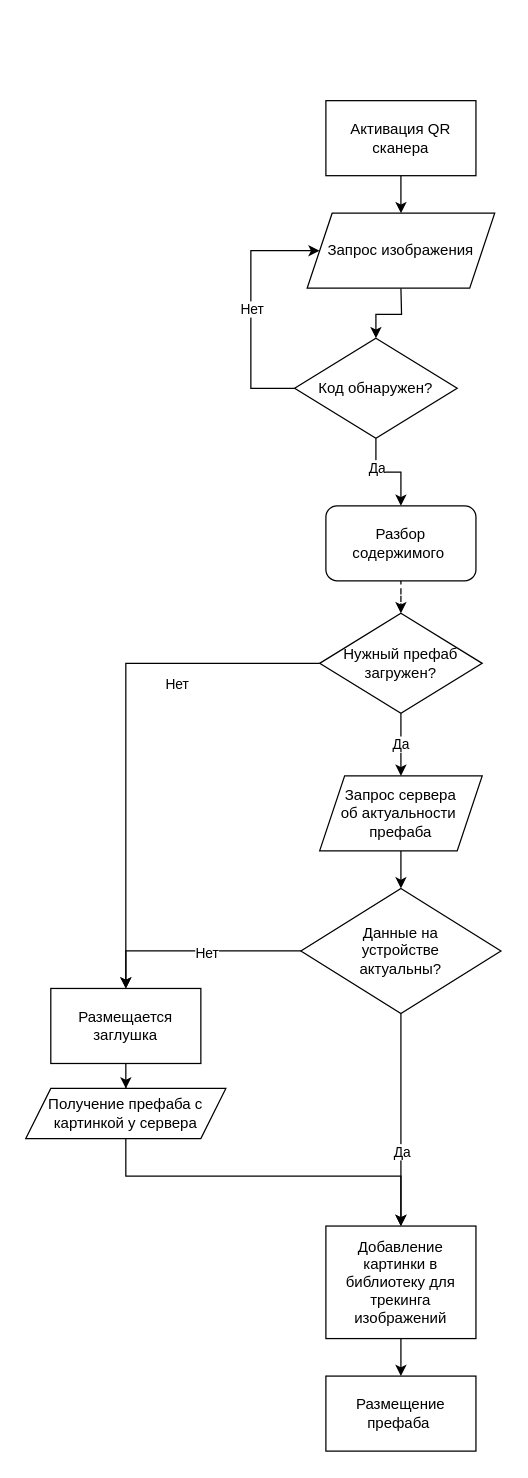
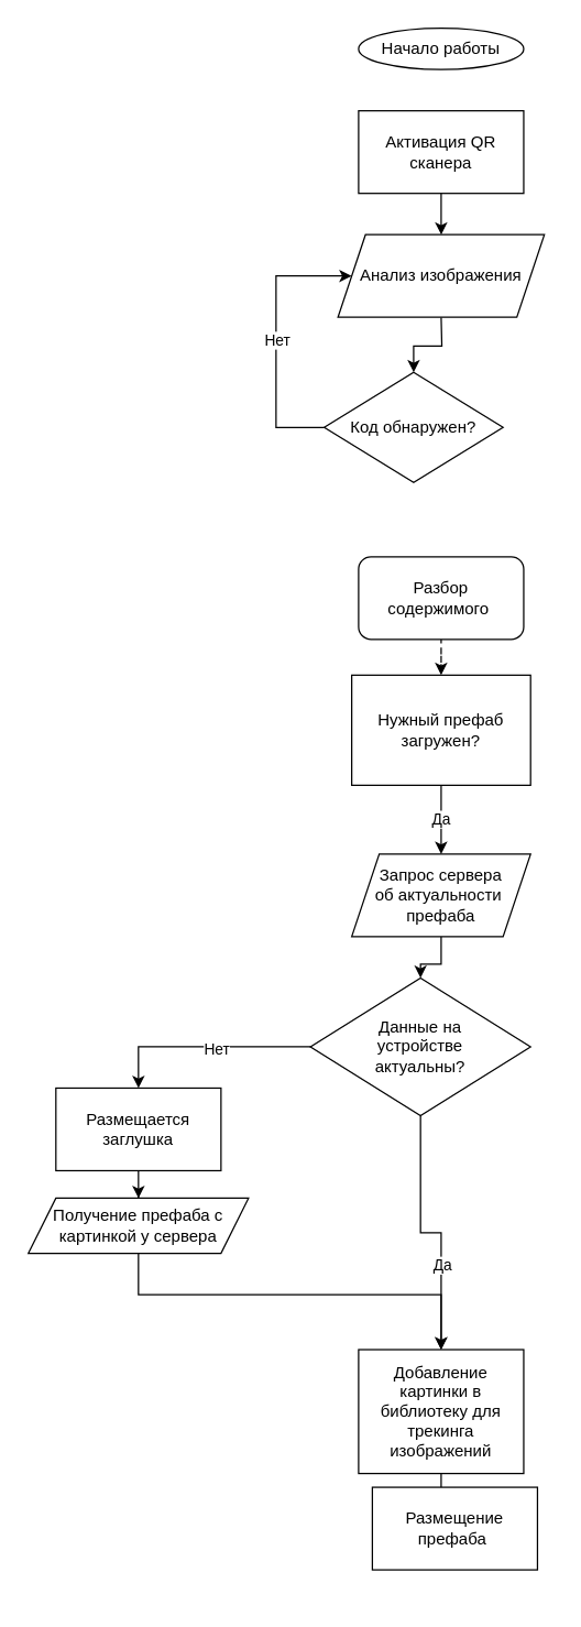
+ <mxCell id="2" value="Начало работы" style="ellipse;whiteSpace=wrap;html=1;" vertex="1" parent="1"><mxGeometry x="260" y="20" width="120" height="30" as="geometry" /></mxCell>
- <mxCell id="17" value="&lt;span&gt;Запрос изображения&lt;/span&gt;" style="shape=parallelogram;perimeter=parallelogramPerimeter;whiteSpace=wrap;html=1;fixedSize=1;" vertex="1" parent="1"><mxGeometry x="245" y="170" width="150" height="60" as="geometry" /></mxCell>
+ <mxCell id="17" value="&lt;span&gt;Анализ изображения&lt;/span&gt;" style="shape=parallelogram;perimeter=parallelogramPerimeter;whiteSpace=wrap;html=1;fixedSize=1;" vertex="1" parent="1"><mxGeometry x="245" y="170" width="150" height="60" as="geometry" /></mxCell>
- <mxCell id="8" value="" style="edgeStyle=orthogonalEdgeStyle;rounded=0;orthogonalLoop=1;jettySize=auto;html=1;" edge="1" parent="1" source="10" target="12"><mxGeometry relative="1" as="geometry" /></mxCell>
- <mxCell id="9" value="Да" style="edgeLabel;html=1;align=center;verticalAlign=middle;resizable=0;points=[];" vertex="1" connectable="0" parent="8"><mxGeometry x="-0.374" relative="1" as="geometry"><mxPoint as="offset" /></mxGeometry></mxCell>
- <mxCell id="16" value="Нужный префаб загружен?" style="rhombus;whiteSpace=wrap;html=1;" vertex="1" parent="1"><mxGeometry x="255" y="490" width="130" height="80" as="geometry" /></mxCell>
+ <mxCell id="16" value="Нужный префаб загружен?" style="whiteSpace=wrap;html=1;rounded=0;" vertex="1" parent="1"><mxGeometry x="255" y="490" width="130" height="80" as="geometry" /></mxCell>
- <mxCell id="13" value="" style="edgeStyle=orthogonalEdgeStyle;rounded=0;orthogonalLoop=1;jettySize=auto;html=1;entryX=0.5;entryY=0;entryDx=0;entryDy=0;" edge="1" parent="1" source="16" target="19"><mxGeometry relative="1" as="geometry" /></mxCell>
- <mxCell id="14" value="Нет" style="edgeLabel;html=1;align=center;verticalAlign=middle;resizable=0;points=[];" vertex="1" connectable="0" parent="13"><mxGeometry x="-0.181" y="-1" relative="1" as="geometry"><mxPoint x="41" y="1" as="offset" /></mxGeometry></mxCell>
- <mxCell id="26" value="Данные на &lt;br&gt;устройстве &lt;br&gt;актуальны?" style="rhombus;whiteSpace=wrap;html=1;" vertex="1" parent="1"><mxGeometry x="240" y="710" width="160" height="100" as="geometry" /></mxCell>
+ <mxCell id="26" value="Данные на &lt;br&gt;устройстве &lt;br&gt;актуальны?" style="rhombus;whiteSpace=wrap;html=1;" vertex="1" parent="1"><mxGeometry x="225" y="710" width="160" height="100" as="geometry" /></mxCell>
- <mxCell id="31" value="&lt;span&gt;Размещение префаба&amp;nbsp;&lt;/span&gt;" style="rounded=0;whiteSpace=wrap;html=1;" vertex="1" parent="1"><mxGeometry x="260" y="1100" width="120" height="60" as="geometry" /></mxCell>
+ <mxCell id="31" value="&lt;span&gt;Размещение префаба&amp;nbsp;&lt;/span&gt;" style="rounded=0;whiteSpace=wrap;html=1;" vertex="1" parent="1"><mxGeometry x="270" y="1080" width="120" height="60" as="geometry" /></mxCell>
